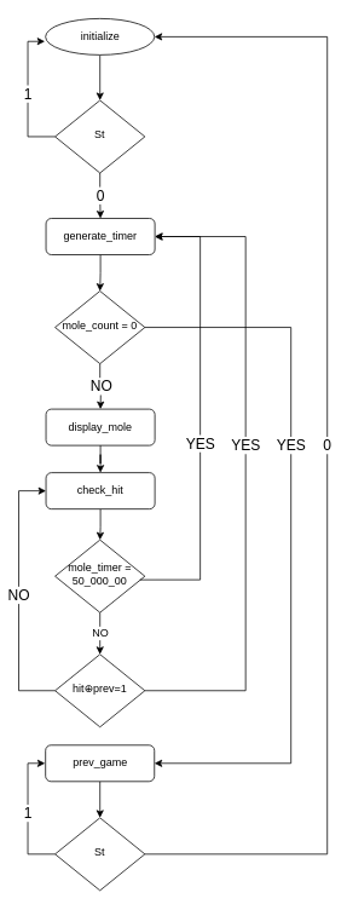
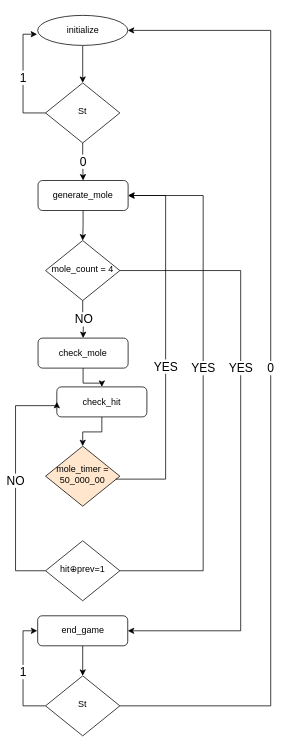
- <mxCell id="8" value="generate_timer" style="rounded=1;whiteSpace=wrap;html=1;fontSize=12;glass=0;strokeWidth=1;shadow=0;" vertex="1" parent="1"><mxGeometry x="50" y="240" width="120" height="40" as="geometry" /></mxCell>
+ <mxCell id="8" value="generate_mole" style="rounded=1;whiteSpace=wrap;html=1;fontSize=12;glass=0;strokeWidth=1;shadow=0;" vertex="1" parent="1"><mxGeometry x="50" y="240" width="120" height="40" as="geometry" /></mxCell>
- <mxCell id="16" value="mole_count = 0" style="rhombus;whiteSpace=wrap;html=1;shadow=0;fontFamily=Helvetica;fontSize=12;align=center;strokeWidth=1;spacing=6;spacingTop=-4;arcSize=20;resizeWidth=0;resizable=1;fixedWidth=0;autosize=0;" vertex="1" parent="1"><mxGeometry x="60" y="320" width="99" height="80" as="geometry" /></mxCell>
+ <mxCell id="16" value="mole_count = 4" style="rhombus;whiteSpace=wrap;html=1;shadow=0;fontFamily=Helvetica;fontSize=12;align=center;strokeWidth=1;spacing=6;spacingTop=-4;arcSize=20;resizeWidth=0;resizable=1;fixedWidth=0;autosize=0;" vertex="1" parent="1"><mxGeometry x="60" y="320" width="99" height="80" as="geometry" /></mxCell>
- <mxCell id="10" value="display_mole" style="rounded=1;whiteSpace=wrap;html=1;fontSize=12;glass=0;strokeWidth=1;shadow=0;" vertex="1" parent="1"><mxGeometry x="50" y="450" width="120" height="40" as="geometry" /></mxCell>
+ <mxCell id="10" value="check_mole" style="rounded=1;whiteSpace=wrap;html=1;fontSize=12;glass=0;strokeWidth=1;shadow=0;" vertex="1" parent="1"><mxGeometry x="50" y="450" width="120" height="40" as="geometry" /></mxCell>
- <mxCell id="12" value="check_hit" style="rounded=1;whiteSpace=wrap;html=1;fontSize=12;glass=0;strokeWidth=1;shadow=0;" vertex="1" parent="1"><mxGeometry x="50" y="520" width="120" height="40" as="geometry" /></mxCell>
+ <mxCell id="12" value="check_hit" style="rounded=1;whiteSpace=wrap;html=1;fontSize=12;glass=0;strokeWidth=1;shadow=0;" vertex="1" parent="1"><mxGeometry x="75" y="515" width="120" height="40" as="geometry" /></mxCell>
- <mxCell id="19" value="mole_timer = 50_000_00" style="rhombus;whiteSpace=wrap;html=1;shadow=0;fontFamily=Helvetica;fontSize=12;align=center;strokeWidth=1;spacing=6;spacingTop=-4;arcSize=20;resizeWidth=0;resizable=1;fixedWidth=0;autosize=0;" vertex="1" parent="1"><mxGeometry x="60" y="594" width="99" height="80" as="geometry" /></mxCell>
+ <mxCell id="19" value="mole_timer = 50_000_00" style="rhombus;whiteSpace=wrap;html=1;shadow=0;fontFamily=Helvetica;fontSize=12;align=center;strokeWidth=1;spacing=6;spacingTop=-4;arcSize=20;resizeWidth=0;resizable=1;fixedWidth=0;autosize=0;fillColor=#ffe6cc;" vertex="1" parent="1"><mxGeometry x="60" y="594" width="99" height="80" as="geometry" /></mxCell>
- <mxCell id="18" value="NO" style="edgeStyle=orthogonalEdgeStyle;rounded=0;orthogonalLoop=1;jettySize=auto;html=1;fontSize=12;" edge="1" parent="1" source="19" target="21"><mxGeometry relative="1" as="geometry" /></mxCell>
- <mxCell id="14" value="prev_game" style="rounded=1;whiteSpace=wrap;html=1;fontSize=12;glass=0;strokeWidth=1;shadow=0;" vertex="1" parent="1"><mxGeometry x="49.5" y="820" width="120" height="40" as="geometry" /></mxCell>
+ <mxCell id="14" value="end_game" style="rounded=1;whiteSpace=wrap;html=1;fontSize=12;glass=0;strokeWidth=1;shadow=0;" vertex="1" parent="1"><mxGeometry x="49.5" y="820" width="120" height="40" as="geometry" /></mxCell>
